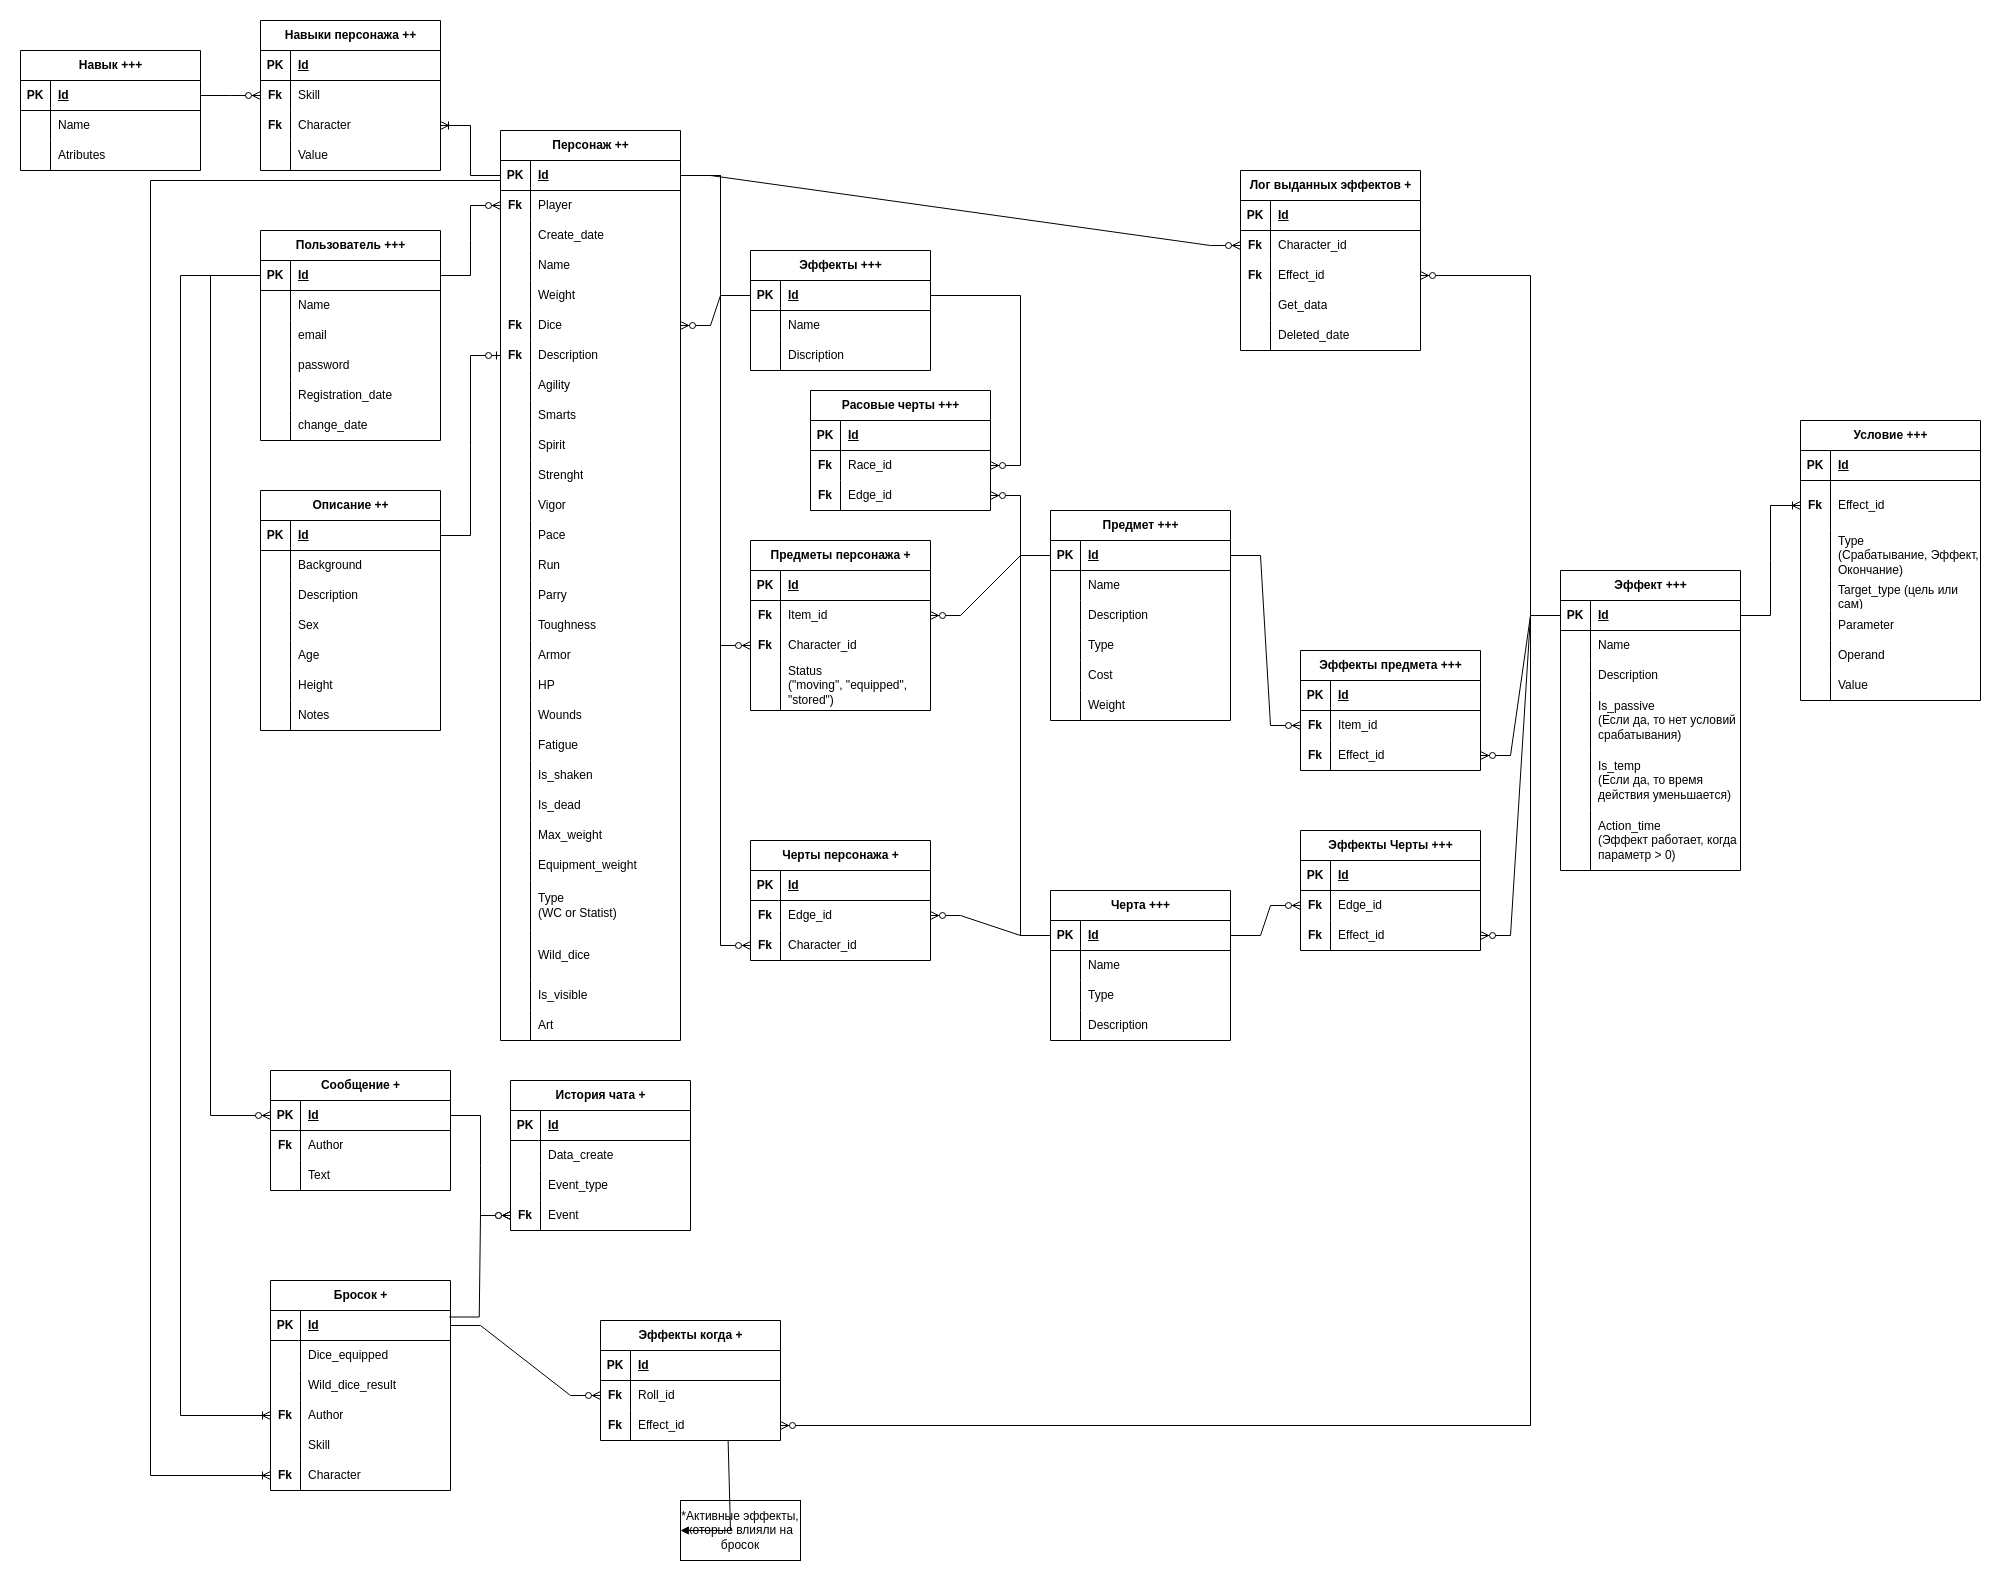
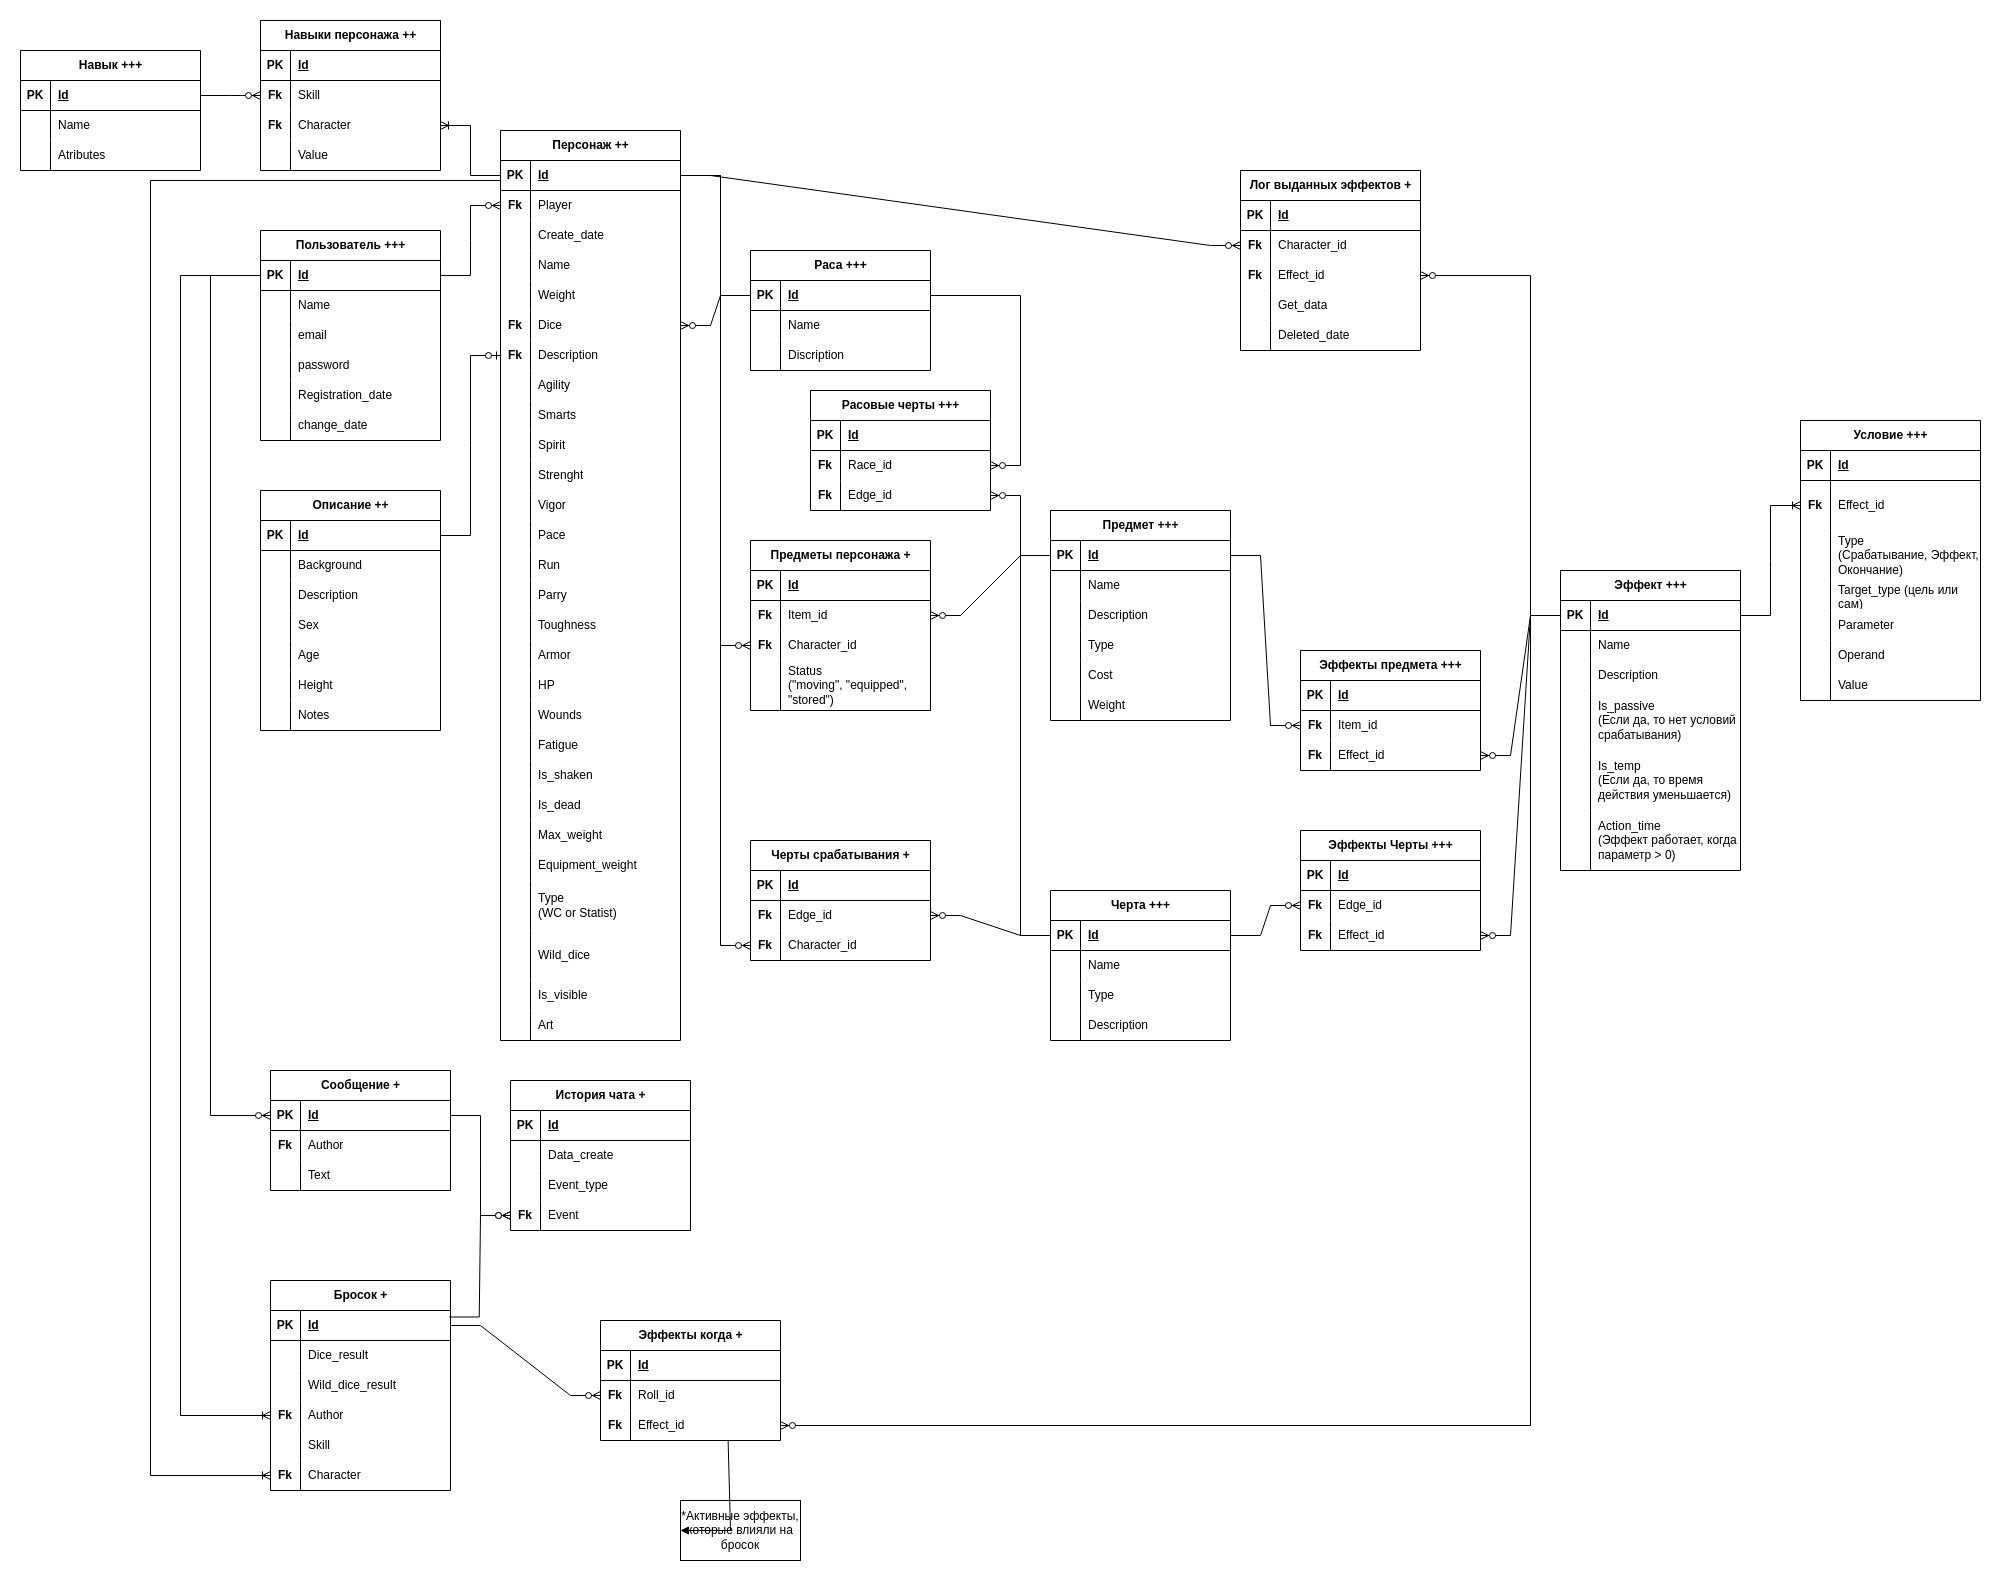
- <mxCell id="157" value="Эффекты +++" style="shape=table;startSize=30;container=1;collapsible=1;childLayout=tableLayout;fixedRows=1;rowLines=0;fontStyle=1;align=center;resizeLast=1;html=1;" parent="1" vertex="1"><mxGeometry x="750" y="250" width="180" height="120" as="geometry" /></mxCell>
+ <mxCell id="157" value="Раса +++" style="shape=table;startSize=30;container=1;collapsible=1;childLayout=tableLayout;fixedRows=1;rowLines=0;fontStyle=1;align=center;resizeLast=1;html=1;" parent="1" vertex="1"><mxGeometry x="750" y="250" width="180" height="120" as="geometry" /></mxCell>
- <mxCell id="264" value="Черты персонажа +" style="shape=table;startSize=30;container=1;collapsible=1;childLayout=tableLayout;fixedRows=1;rowLines=0;fontStyle=1;align=center;resizeLast=1;html=1;" parent="1" vertex="1"><mxGeometry x="750" y="840" width="180" height="120" as="geometry" /></mxCell>
+ <mxCell id="264" value="Черты срабатывания +" style="shape=table;startSize=30;container=1;collapsible=1;childLayout=tableLayout;fixedRows=1;rowLines=0;fontStyle=1;align=center;resizeLast=1;html=1;" parent="1" vertex="1"><mxGeometry x="750" y="840" width="180" height="120" as="geometry" /></mxCell>
- <mxCell id="332" value="Dice_equipped" style="shape=partialRectangle;connectable=0;fillColor=none;top=0;left=0;bottom=0;right=0;align=left;spacingLeft=6;overflow=hidden;whiteSpace=wrap;html=1;" parent="330" vertex="1"><mxGeometry x="30" width="150" height="30" as="geometry"><mxRectangle width="150" height="30" as="alternateBounds" /></mxGeometry></mxCell>
+ <mxCell id="332" value="Dice_result" style="shape=partialRectangle;connectable=0;fillColor=none;top=0;left=0;bottom=0;right=0;align=left;spacingLeft=6;overflow=hidden;whiteSpace=wrap;html=1;" parent="330" vertex="1"><mxGeometry x="30" width="150" height="30" as="geometry"><mxRectangle width="150" height="30" as="alternateBounds" /></mxGeometry></mxCell>
